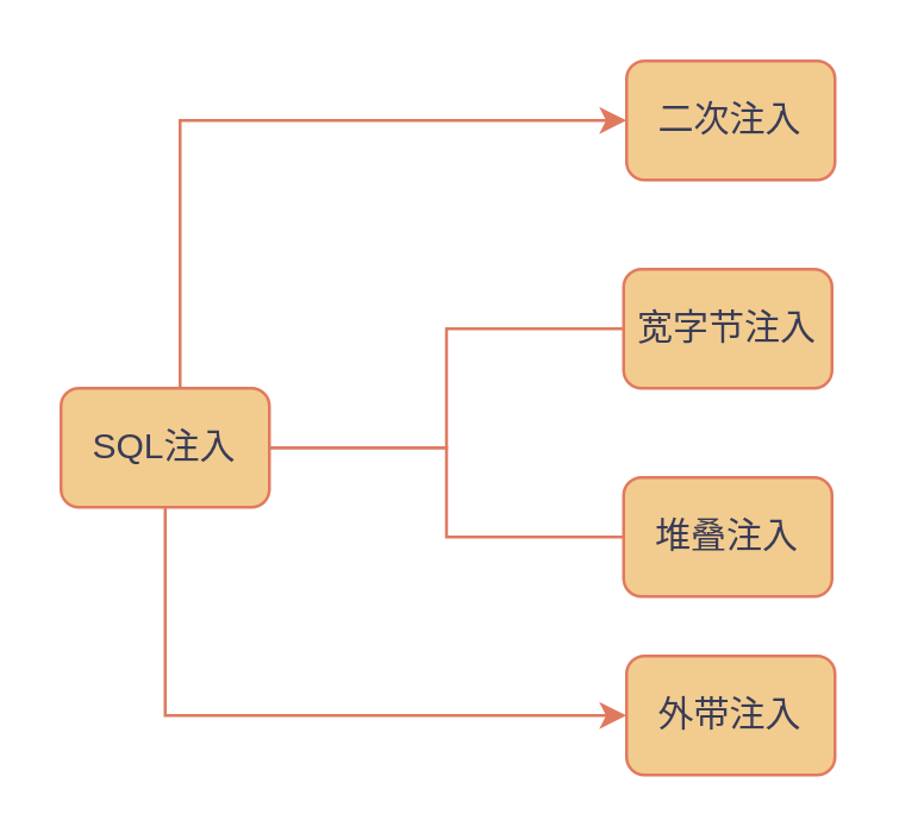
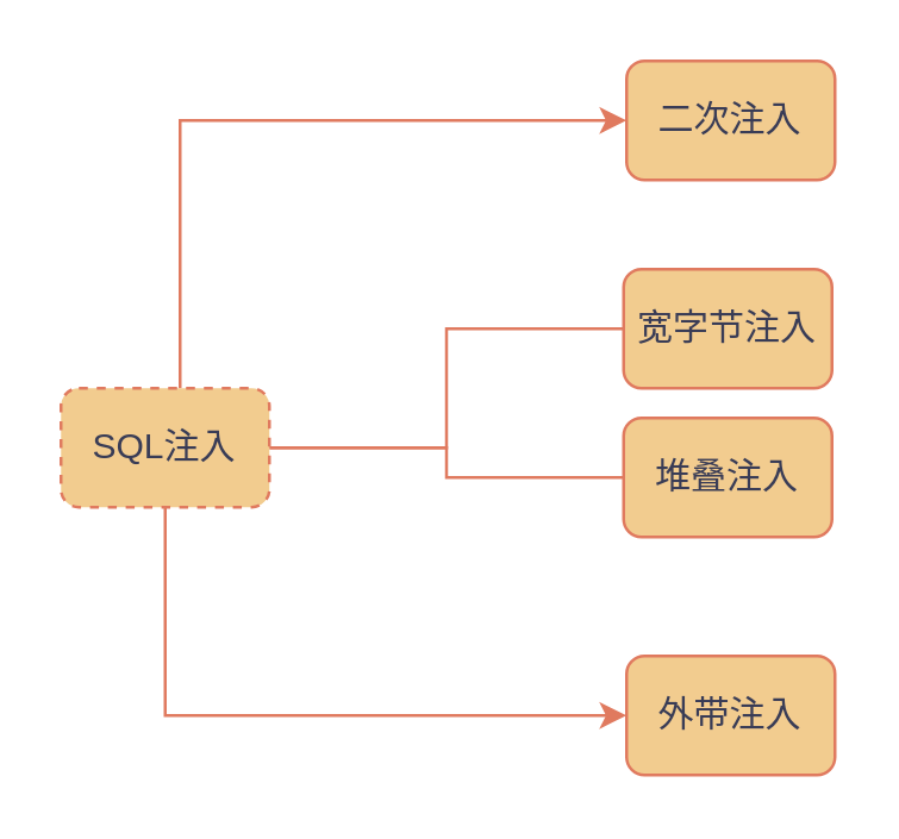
- <mxCell id="6" value="SQL注入" style="rounded=1;whiteSpace=wrap;html=1;labelBackgroundColor=none;fillColor=#F2CC8F;strokeColor=#E07A5F;fontColor=#393C56;" vertex="1" parent="1"><mxGeometry x="20" y="130" width="70" height="40" as="geometry" /></mxCell>
+ <mxCell id="6" value="SQL注入" style="rounded=1;whiteSpace=wrap;html=1;labelBackgroundColor=none;fillColor=#F2CC8F;strokeColor=#E07A5F;fontColor=#393C56;dashed=1;" vertex="1" parent="1"><mxGeometry x="20" y="130" width="70" height="40" as="geometry" /></mxCell>
- <mxCell id="10" value="堆叠注入" style="rounded=1;whiteSpace=wrap;html=1;labelBackgroundColor=none;fillColor=#F2CC8F;strokeColor=#E07A5F;fontColor=#393C56;" vertex="1" parent="1"><mxGeometry x="209" y="160" width="70" height="40" as="geometry" /></mxCell>
+ <mxCell id="10" value="堆叠注入" style="rounded=1;whiteSpace=wrap;html=1;labelBackgroundColor=none;fillColor=#F2CC8F;strokeColor=#E07A5F;fontColor=#393C56;" vertex="1" parent="1"><mxGeometry x="209" y="140" width="70" height="40" as="geometry" /></mxCell>
